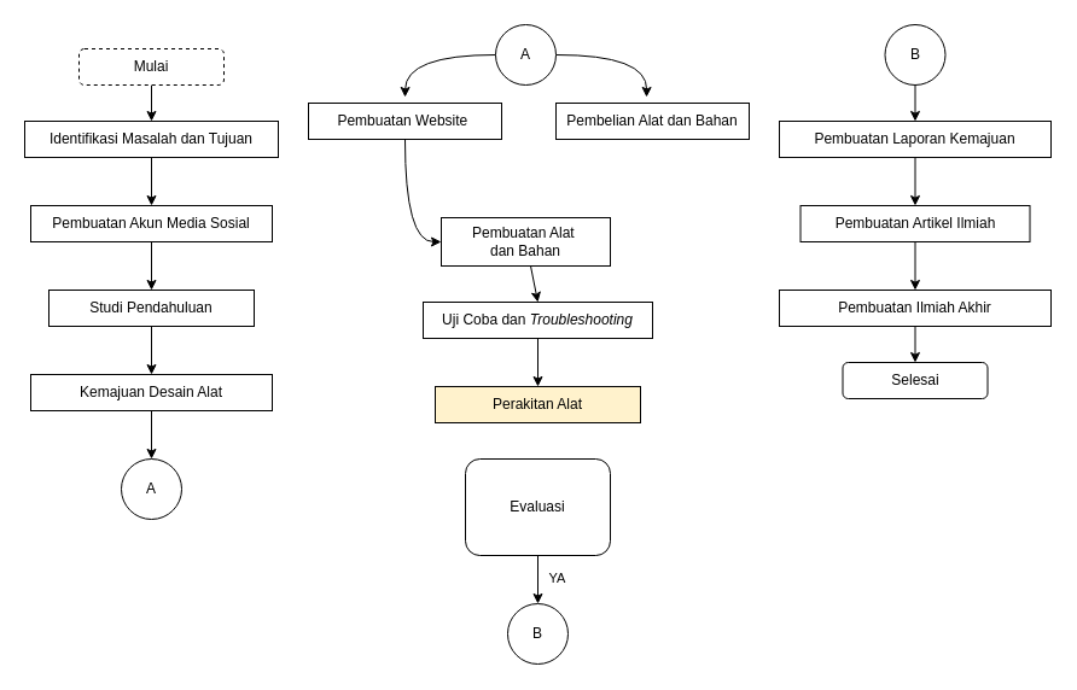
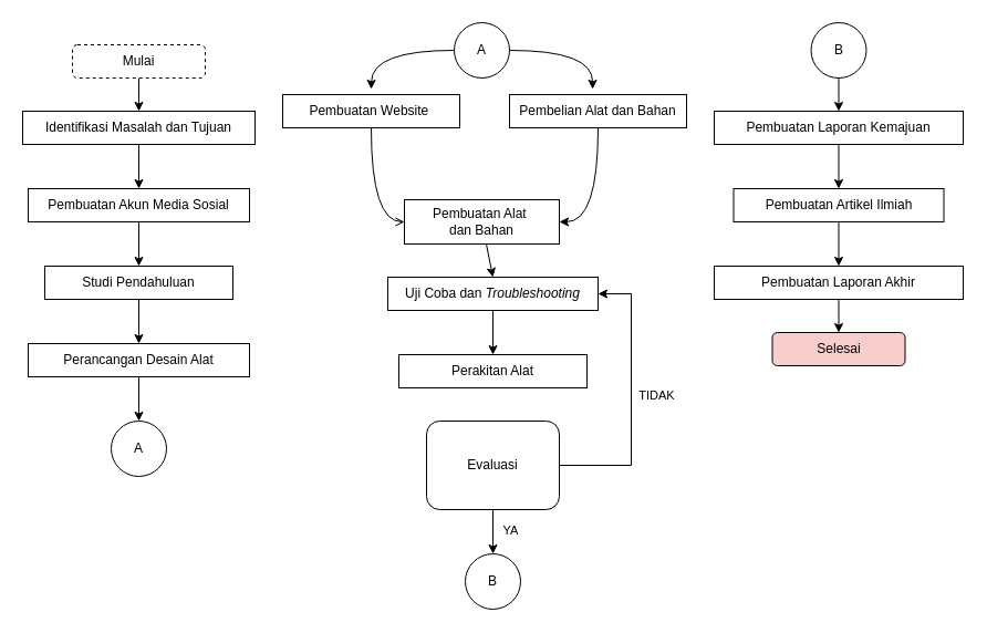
+ <mxCell id="18" style="edgeStyle=orthogonalEdgeStyle;rounded=0;orthogonalLoop=1;jettySize=auto;html=1;curved=1;entryX=1;entryY=0.5;entryDx=0;entryDy=0;" edge="1" parent="1" source="19" target="21"><mxGeometry relative="1" as="geometry"><mxPoint x="615" y="170" as="targetPoint" /></mxGeometry></mxCell>
- <mxCell id="16" style="edgeStyle=orthogonalEdgeStyle;rounded=0;orthogonalLoop=1;jettySize=auto;html=1;curved=1;entryX=0;entryY=0.5;entryDx=0;entryDy=0;" edge="1" parent="1" source="17" target="21"><mxGeometry relative="1" as="geometry"><mxPoint x="335" y="180" as="targetPoint" /></mxGeometry></mxCell>
+ <mxCell id="16" style="edgeStyle=orthogonalEdgeStyle;rounded=0;orthogonalLoop=1;jettySize=auto;html=1;curved=1;entryX=0;entryY=0.5;entryDx=0;entryDy=0;endArrow=open;" edge="1" parent="1" source="17" target="21"><mxGeometry relative="1" as="geometry"><mxPoint x="335" y="180" as="targetPoint" /></mxGeometry></mxCell>
- <mxCell id="38" value="Pembuatan Ilmiah Akhir" style="rounded=0;whiteSpace=wrap;html=1;" vertex="1" parent="1"><mxGeometry x="645" y="240" width="225" height="30" as="geometry" /></mxCell>
+ <mxCell id="38" value="Pembuatan Laporan Akhir" style="rounded=0;whiteSpace=wrap;html=1;" vertex="1" parent="1"><mxGeometry x="645" y="240" width="225" height="30" as="geometry" /></mxCell>
- <mxCell id="39" value="Selesai" style="rounded=1;whiteSpace=wrap;html=1;" vertex="1" parent="1"><mxGeometry x="697.5" y="300" width="120" height="30" as="geometry" /></mxCell>
+ <mxCell id="39" value="Selesai" style="rounded=1;whiteSpace=wrap;html=1;fillColor=#f8cecc;" vertex="1" parent="1"><mxGeometry x="697.5" y="300" width="120" height="30" as="geometry" /></mxCell>
- <mxCell id="11" value="Kemajuan Desain Alat" style="rounded=0;whiteSpace=wrap;html=1;" vertex="1" parent="1"><mxGeometry x="25" y="310" width="200" height="30" as="geometry" /></mxCell>
+ <mxCell id="11" value="Perancangan Desain Alat" style="rounded=0;whiteSpace=wrap;html=1;" vertex="1" parent="1"><mxGeometry x="25" y="310" width="200" height="30" as="geometry" /></mxCell>
- <mxCell id="24" value="Perakitan Alat" style="rounded=0;whiteSpace=wrap;html=1;fillColor=#fff2cc;" vertex="1" parent="1"><mxGeometry x="360" y="320" width="170" height="30" as="geometry" /></mxCell>
+ <mxCell id="24" value="Perakitan Alat" style="rounded=0;whiteSpace=wrap;html=1;" vertex="1" parent="1"><mxGeometry x="360" y="320" width="170" height="30" as="geometry" /></mxCell>
+ <mxCell id="25" style="edgeStyle=entityRelationEdgeStyle;rounded=0;orthogonalLoop=1;jettySize=auto;html=1;elbow=vertical;" edge="1" parent="1" source="29" target="23"><mxGeometry relative="1" as="geometry"><mxPoint x="565" y="420" as="targetPoint" /><Array as="points"><mxPoint x="605" y="340" /><mxPoint x="585" y="340" /></Array></mxGeometry></mxCell>
+ <mxCell id="26" value="TIDAK&lt;div&gt;&lt;br&gt;&lt;/div&gt;" style="edgeLabel;html=1;align=center;verticalAlign=middle;resizable=0;points=[];" vertex="1" connectable="0" parent="25"><mxGeometry x="-0.023" y="3" relative="1" as="geometry"><mxPoint x="25" as="offset" /></mxGeometry></mxCell>
